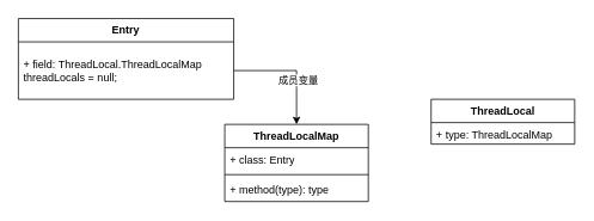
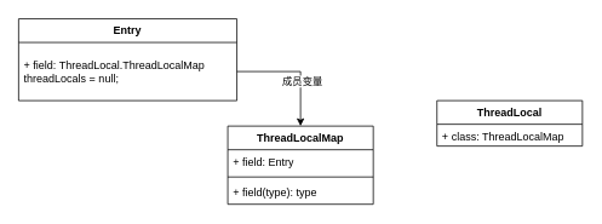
- <mxCell id="5" value="+ type: ThreadLocalMap" style="text;strokeColor=none;fillColor=none;align=left;verticalAlign=top;spacingLeft=4;spacingRight=4;overflow=hidden;rotatable=0;points=[[0,0.5],[1,0.5]];portConstraint=eastwest;whiteSpace=wrap;html=1;" vertex="1" parent="4"><mxGeometry y="26" width="160" height="24" as="geometry" /></mxCell>
+ <mxCell id="5" value="+ class: ThreadLocalMap" style="text;strokeColor=none;fillColor=none;align=left;verticalAlign=top;spacingLeft=4;spacingRight=4;overflow=hidden;rotatable=0;points=[[0,0.5],[1,0.5]];portConstraint=eastwest;whiteSpace=wrap;html=1;" vertex="1" parent="4"><mxGeometry y="26" width="160" height="24" as="geometry" /></mxCell>
- <mxCell id="7" value="+ class: Entry" style="text;strokeColor=none;fillColor=none;align=left;verticalAlign=top;spacingLeft=4;spacingRight=4;overflow=hidden;rotatable=0;points=[[0,0.5],[1,0.5]];portConstraint=eastwest;whiteSpace=wrap;html=1;" vertex="1" parent="6"><mxGeometry y="26" width="160" height="26" as="geometry" /></mxCell>
+ <mxCell id="7" value="+ field: Entry" style="text;strokeColor=none;fillColor=none;align=left;verticalAlign=top;spacingLeft=4;spacingRight=4;overflow=hidden;rotatable=0;points=[[0,0.5],[1,0.5]];portConstraint=eastwest;whiteSpace=wrap;html=1;" vertex="1" parent="6"><mxGeometry y="26" width="160" height="26" as="geometry" /></mxCell>
- <mxCell id="9" value="+ method(type): type" style="text;strokeColor=none;fillColor=none;align=left;verticalAlign=top;spacingLeft=4;spacingRight=4;overflow=hidden;rotatable=0;points=[[0,0.5],[1,0.5]];portConstraint=eastwest;whiteSpace=wrap;html=1;" vertex="1" parent="6"><mxGeometry y="60" width="160" height="26" as="geometry" /></mxCell>
+ <mxCell id="9" value="+ field(type): type" style="text;strokeColor=none;fillColor=none;align=left;verticalAlign=top;spacingLeft=4;spacingRight=4;overflow=hidden;rotatable=0;points=[[0,0.5],[1,0.5]];portConstraint=eastwest;whiteSpace=wrap;html=1;" vertex="1" parent="6"><mxGeometry y="60" width="160" height="26" as="geometry" /></mxCell>
